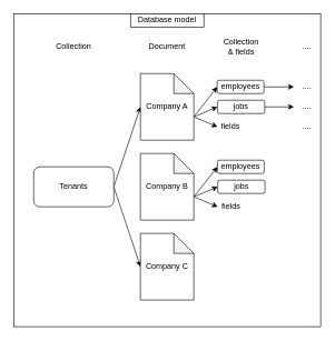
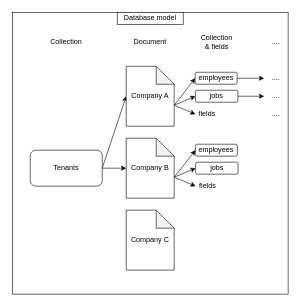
- <mxCell id="5" style="edgeStyle=none;rounded=0;orthogonalLoop=1;jettySize=auto;html=1;exitX=1;exitY=0.5;exitDx=0;exitDy=0;entryX=0;entryY=0.5;entryDx=0;entryDy=0;entryPerimeter=0;" edge="1" parent="1" source="6" target="15"><mxGeometry relative="1" as="geometry" /></mxCell>
+ <mxCell id="5" style="edgeStyle=none;rounded=0;orthogonalLoop=1;jettySize=auto;html=1;exitX=1;exitY=0.5;exitDx=0;exitDy=0;" edge="1" parent="1" source="6" target="14"><mxGeometry relative="1" as="geometry" /></mxCell>
